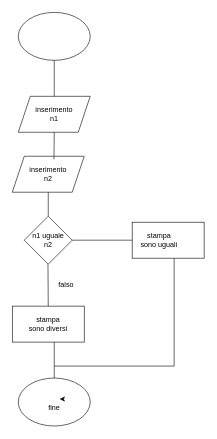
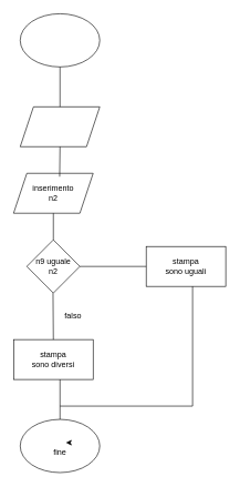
- <mxCell id="10" value="inserimento n1" style="text;html=1;strokeColor=none;fillColor=none;align=center;verticalAlign=middle;whiteSpace=wrap;rounded=0;" vertex="1" parent="1"><mxGeometry x="60" y="175" width="60" height="30" as="geometry" /></mxCell>
- <mxCell id="12" value="n1 uguale n2" style="text;html=1;strokeColor=none;fillColor=none;align=center;verticalAlign=middle;whiteSpace=wrap;rounded=0;" vertex="1" parent="1"><mxGeometry x="50" y="385" width="60" height="30" as="geometry" /></mxCell>
+ <mxCell id="12" value="n9 uguale n2" style="text;html=1;strokeColor=none;fillColor=none;align=center;verticalAlign=middle;whiteSpace=wrap;rounded=0;" vertex="1" parent="1"><mxGeometry x="50" y="385" width="60" height="30" as="geometry" /></mxCell>
- <mxCell id="14" value="stampa sono uguali" style="text;html=1;strokeColor=none;fillColor=none;align=center;verticalAlign=middle;whiteSpace=wrap;rounded=0;" vertex="1" parent="1"><mxGeometry x="230" y="385" width="70" height="30" as="geometry" /></mxCell>
+ <mxCell id="14" value="stampa sono uguali" style="text;html=1;strokeColor=none;fillColor=none;align=center;verticalAlign=middle;whiteSpace=wrap;rounded=0;" vertex="1" parent="1"><mxGeometry x="245" y="385" width="70" height="30" as="geometry" /></mxCell>
